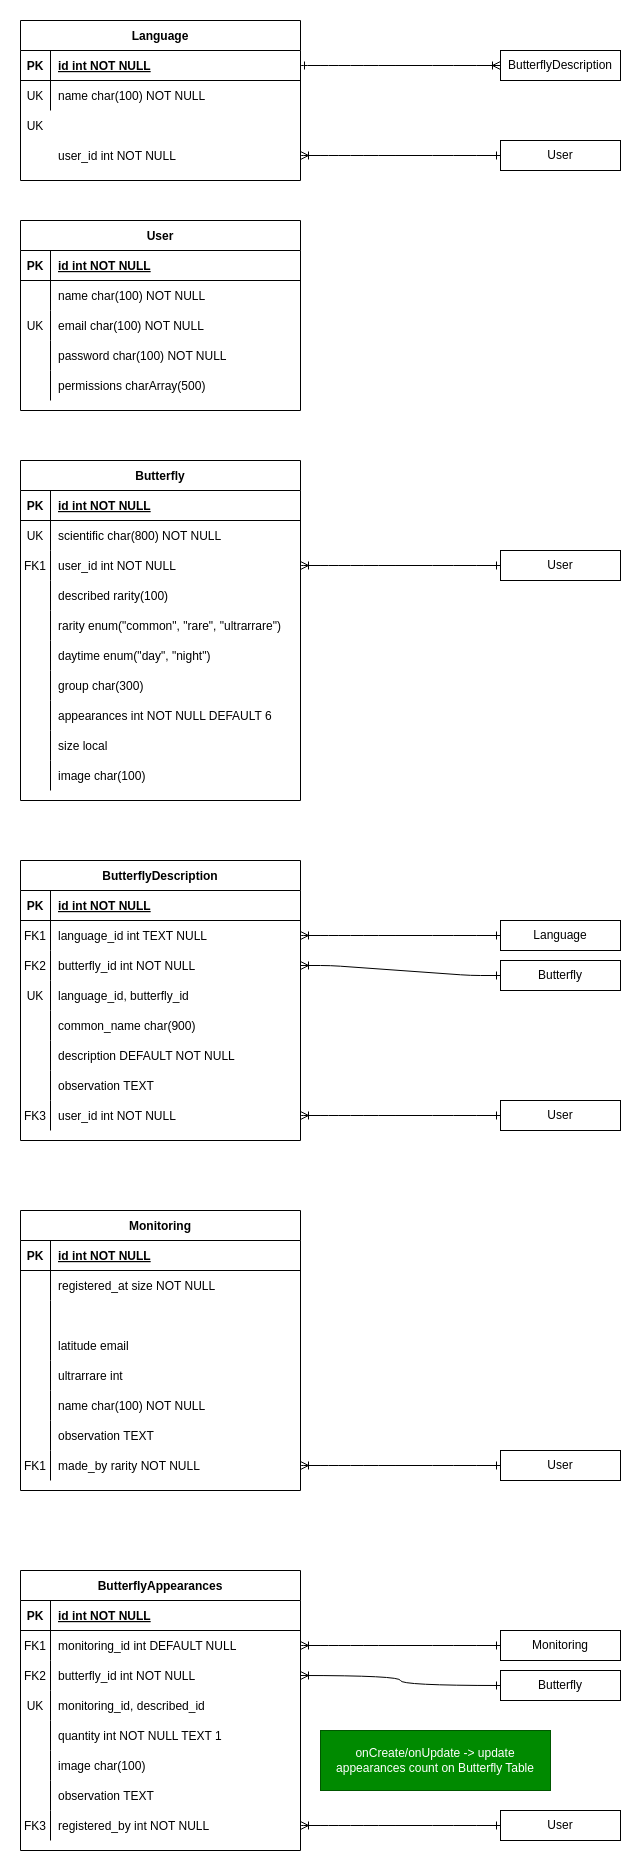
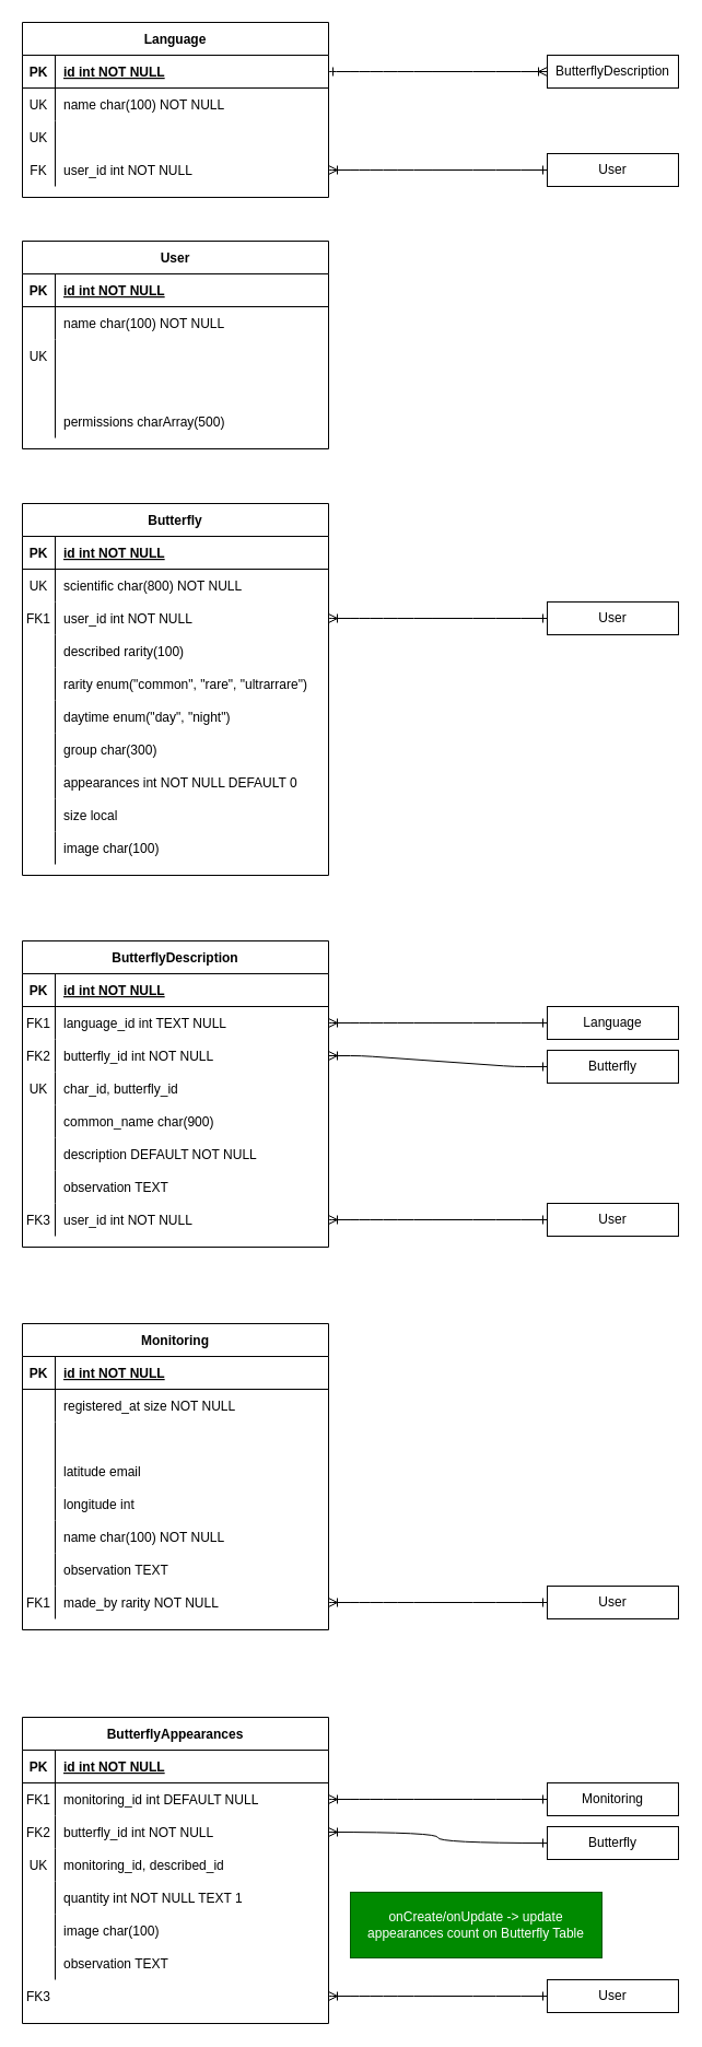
+ <mxCell id="69" value="FK" style="shape=partialRectangle;overflow=hidden;connectable=0;fillColor=none;top=0;left=0;bottom=0;right=0;" vertex="1" parent="68"><mxGeometry width="30" height="30" as="geometry"><mxRectangle width="30" height="30" as="alternateBounds" /></mxGeometry></mxCell>
- <mxCell id="81" value="email char(100) NOT NULL" style="shape=partialRectangle;overflow=hidden;connectable=0;fillColor=none;top=0;left=0;bottom=0;right=0;align=left;spacingLeft=6;" vertex="1" parent="79"><mxGeometry x="30" width="250" height="30" as="geometry"><mxRectangle width="250" height="30" as="alternateBounds" /></mxGeometry></mxCell>
- <mxCell id="84" value="password char(100) NOT NULL" style="shape=partialRectangle;overflow=hidden;connectable=0;fillColor=none;top=0;left=0;bottom=0;right=0;align=left;spacingLeft=6;" vertex="1" parent="82"><mxGeometry x="30" width="250" height="30" as="geometry"><mxRectangle width="250" height="30" as="alternateBounds" /></mxGeometry></mxCell>
- <mxCell id="52" value="appearances int NOT NULL DEFAULT 6 " style="shape=partialRectangle;overflow=hidden;connectable=0;fillColor=none;top=0;left=0;bottom=0;right=0;align=left;spacingLeft=6;" vertex="1" parent="50"><mxGeometry x="30" width="250" height="30" as="geometry"><mxRectangle width="250" height="30" as="alternateBounds" /></mxGeometry></mxCell>
+ <mxCell id="52" value="appearances int NOT NULL DEFAULT 0 " style="shape=partialRectangle;overflow=hidden;connectable=0;fillColor=none;top=0;left=0;bottom=0;right=0;align=left;spacingLeft=6;" vertex="1" parent="50"><mxGeometry x="30" width="250" height="30" as="geometry"><mxRectangle width="250" height="30" as="alternateBounds" /></mxGeometry></mxCell>
- <mxCell id="15" value="language_id, butterfly_id" style="shape=partialRectangle;overflow=hidden;connectable=0;fillColor=none;top=0;left=0;bottom=0;right=0;align=left;spacingLeft=6;" vertex="1" parent="13"><mxGeometry x="30" width="250" height="30" as="geometry"><mxRectangle width="250" height="30" as="alternateBounds" /></mxGeometry></mxCell>
+ <mxCell id="15" value="char_id, butterfly_id" style="shape=partialRectangle;overflow=hidden;connectable=0;fillColor=none;top=0;left=0;bottom=0;right=0;align=left;spacingLeft=6;" vertex="1" parent="13"><mxGeometry x="30" width="250" height="30" as="geometry"><mxRectangle width="250" height="30" as="alternateBounds" /></mxGeometry></mxCell>
- <mxCell id="112" value="ultrarrare int" style="shape=partialRectangle;overflow=hidden;connectable=0;fillColor=none;top=0;left=0;bottom=0;right=0;align=left;spacingLeft=6;" vertex="1" parent="110"><mxGeometry x="30" width="250" height="30" as="geometry"><mxRectangle width="250" height="30" as="alternateBounds" /></mxGeometry></mxCell>
+ <mxCell id="112" value="longitude int" style="shape=partialRectangle;overflow=hidden;connectable=0;fillColor=none;top=0;left=0;bottom=0;right=0;align=left;spacingLeft=6;" vertex="1" parent="110"><mxGeometry x="30" width="250" height="30" as="geometry"><mxRectangle width="250" height="30" as="alternateBounds" /></mxGeometry></mxCell>
- <mxCell id="148" value="registered_by int NOT NULL" style="shape=partialRectangle;overflow=hidden;connectable=0;fillColor=none;top=0;left=0;bottom=0;right=0;align=left;spacingLeft=6;" vertex="1" parent="146"><mxGeometry x="30" width="250" height="30" as="geometry"><mxRectangle width="250" height="30" as="alternateBounds" /></mxGeometry></mxCell>
